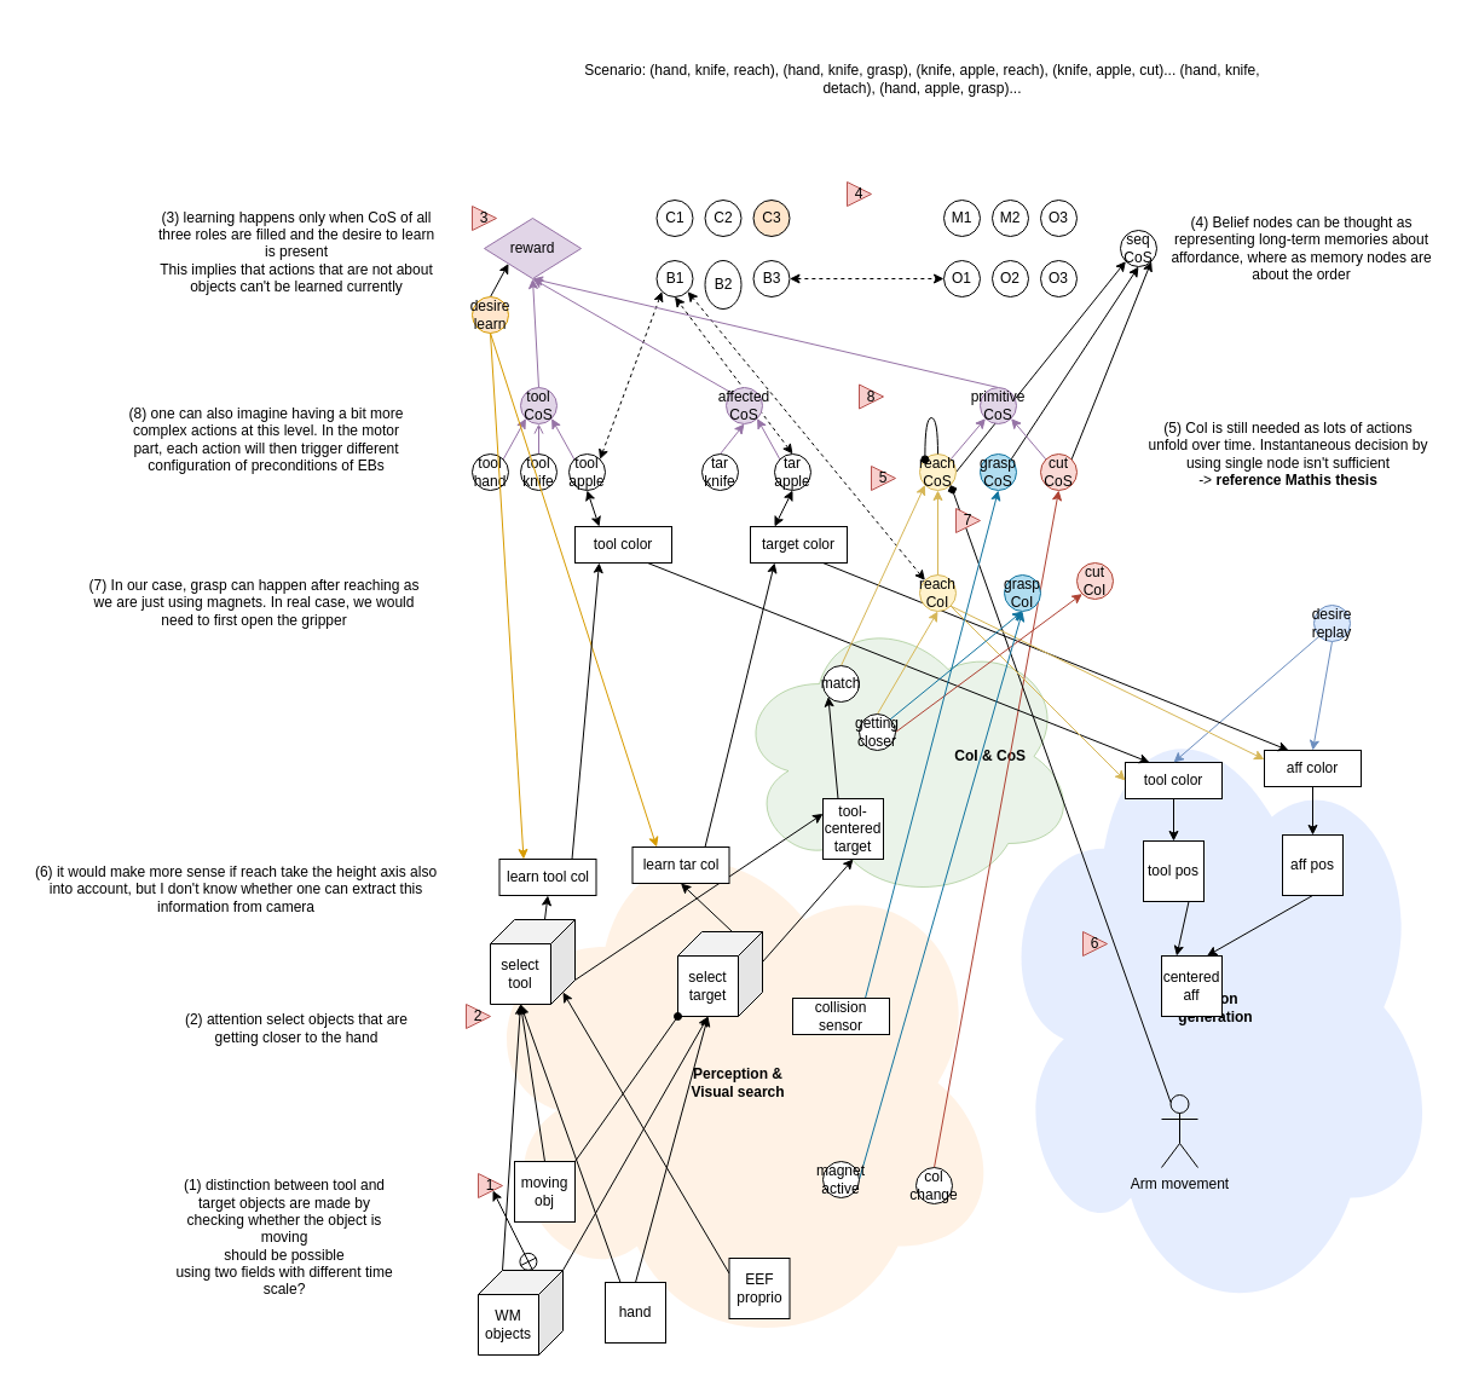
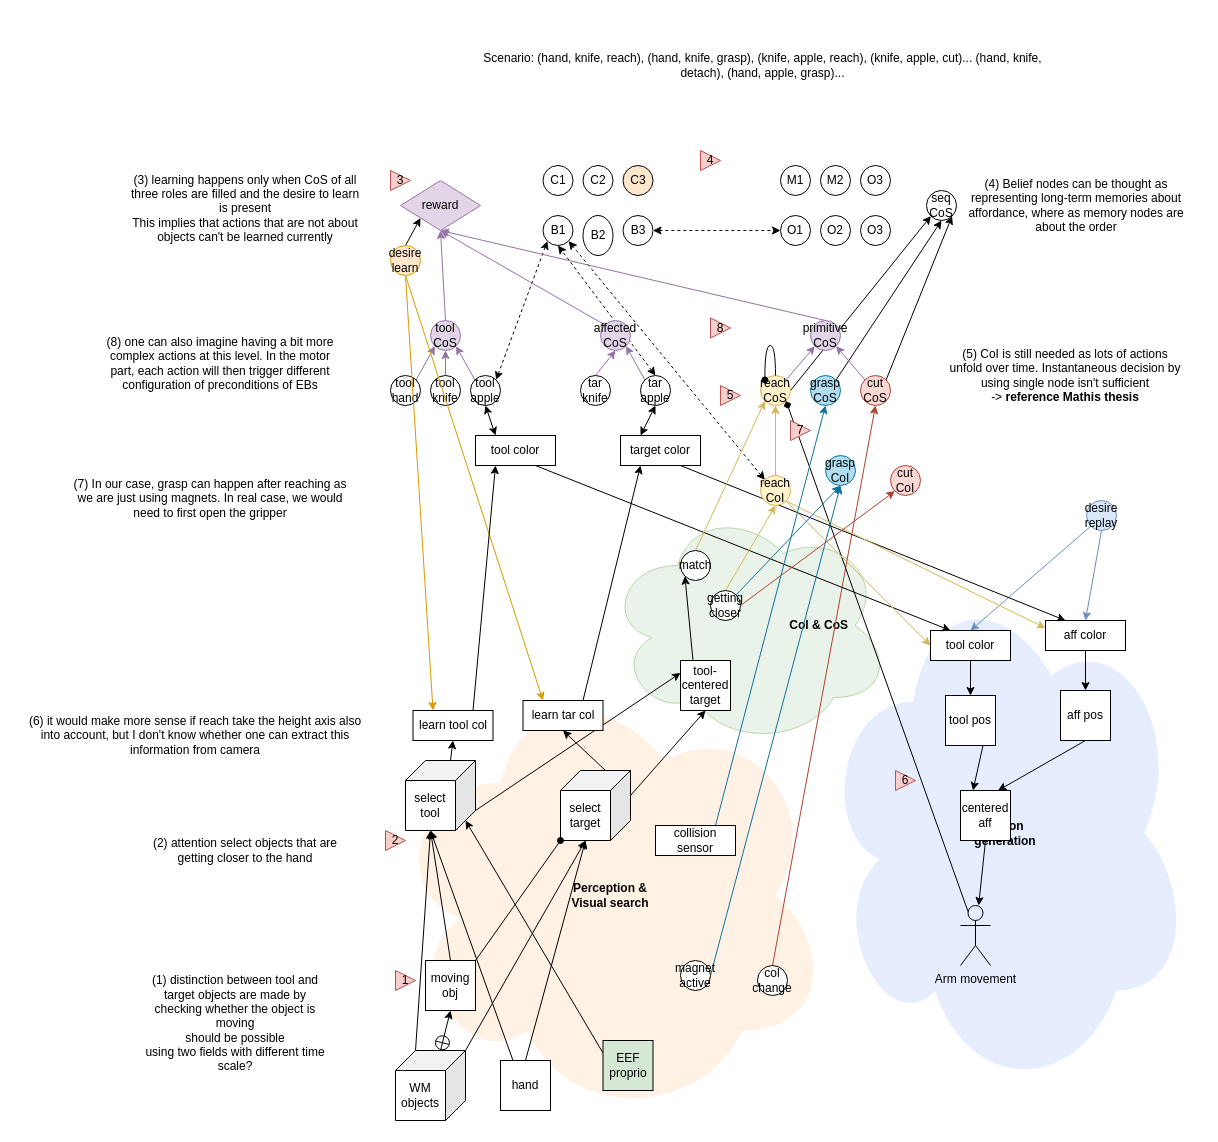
- <mxCell id="30" style="edgeStyle=none;rounded=0;orthogonalLoop=1;jettySize=auto;html=1;exitX=0.5;exitY=0;exitDx=0;exitDy=0;entryX=0.5;entryY=1;entryDx=0;entryDy=0;fillColor=#e1d5e7;strokeColor=#9673a6;endArrow=open;" parent="1" source="31" target="43" edge="1"><mxGeometry relative="1" as="geometry" /></mxCell>
+ <mxCell id="30" style="edgeStyle=none;rounded=0;orthogonalLoop=1;jettySize=auto;html=1;exitX=0.5;exitY=0;exitDx=0;exitDy=0;entryX=0.5;entryY=1;entryDx=0;entryDy=0;fillColor=#e1d5e7;strokeColor=#9673a6;" parent="1" source="31" target="43" edge="1"><mxGeometry relative="1" as="geometry" /></mxCell>
- <mxCell id="109" value="&lt;div&gt;grasp&lt;/div&gt;&lt;div&gt;CoI&lt;br&gt;&lt;/div&gt;" style="ellipse;whiteSpace=wrap;html=1;aspect=fixed;fillColor=#b1ddf0;strokeColor=#10739e;" parent="1" vertex="1"><mxGeometry x="830" y="475" width="30" height="30" as="geometry" /></mxCell>
+ <mxCell id="109" value="&lt;div&gt;grasp&lt;/div&gt;&lt;div&gt;CoI&lt;br&gt;&lt;/div&gt;" style="ellipse;whiteSpace=wrap;html=1;aspect=fixed;fillColor=#b1ddf0;strokeColor=#10739e;" parent="1" vertex="1"><mxGeometry x="825" y="455" width="30" height="30" as="geometry" /></mxCell>
+ <mxCell id="75" style="edgeStyle=none;rounded=0;orthogonalLoop=1;jettySize=auto;html=1;exitX=0.5;exitY=1;exitDx=0;exitDy=0;fontColor=#000000;startArrow=none;startFill=0;" parent="1" source="76" target="78" edge="1"><mxGeometry relative="1" as="geometry" /></mxCell>
- <mxCell id="5" style="edgeStyle=none;rounded=0;orthogonalLoop=1;jettySize=auto;html=1;exitX=0;exitY=0;exitDx=25;exitDy=0;exitPerimeter=0;startArrow=circlePlus;startFill=0;" parent="1" source="8" target="115" edge="1"><mxGeometry relative="1" as="geometry" /></mxCell>
+ <mxCell id="5" style="edgeStyle=none;rounded=0;orthogonalLoop=1;jettySize=auto;html=1;exitX=0;exitY=0;exitDx=25;exitDy=0;exitPerimeter=0;entryX=0.5;entryY=1;entryDx=0;entryDy=0;startArrow=circlePlus;startFill=0;" parent="1" source="8" target="85" edge="1"><mxGeometry relative="1" as="geometry" /></mxCell>
- <mxCell id="13" value="&lt;div&gt;EEF&lt;/div&gt;&lt;div&gt;proprio&lt;br&gt;&lt;/div&gt;" style="whiteSpace=wrap;html=1;aspect=fixed;" parent="1" vertex="1"><mxGeometry x="602.5" y="1040" width="50" height="50" as="geometry" /></mxCell>
+ <mxCell id="13" value="&lt;div&gt;EEF&lt;/div&gt;&lt;div&gt;proprio&lt;br&gt;&lt;/div&gt;" style="whiteSpace=wrap;html=1;aspect=fixed;fillColor=#d5e8d4;" parent="1" vertex="1"><mxGeometry x="602.5" y="1040" width="50" height="50" as="geometry" /></mxCell>
